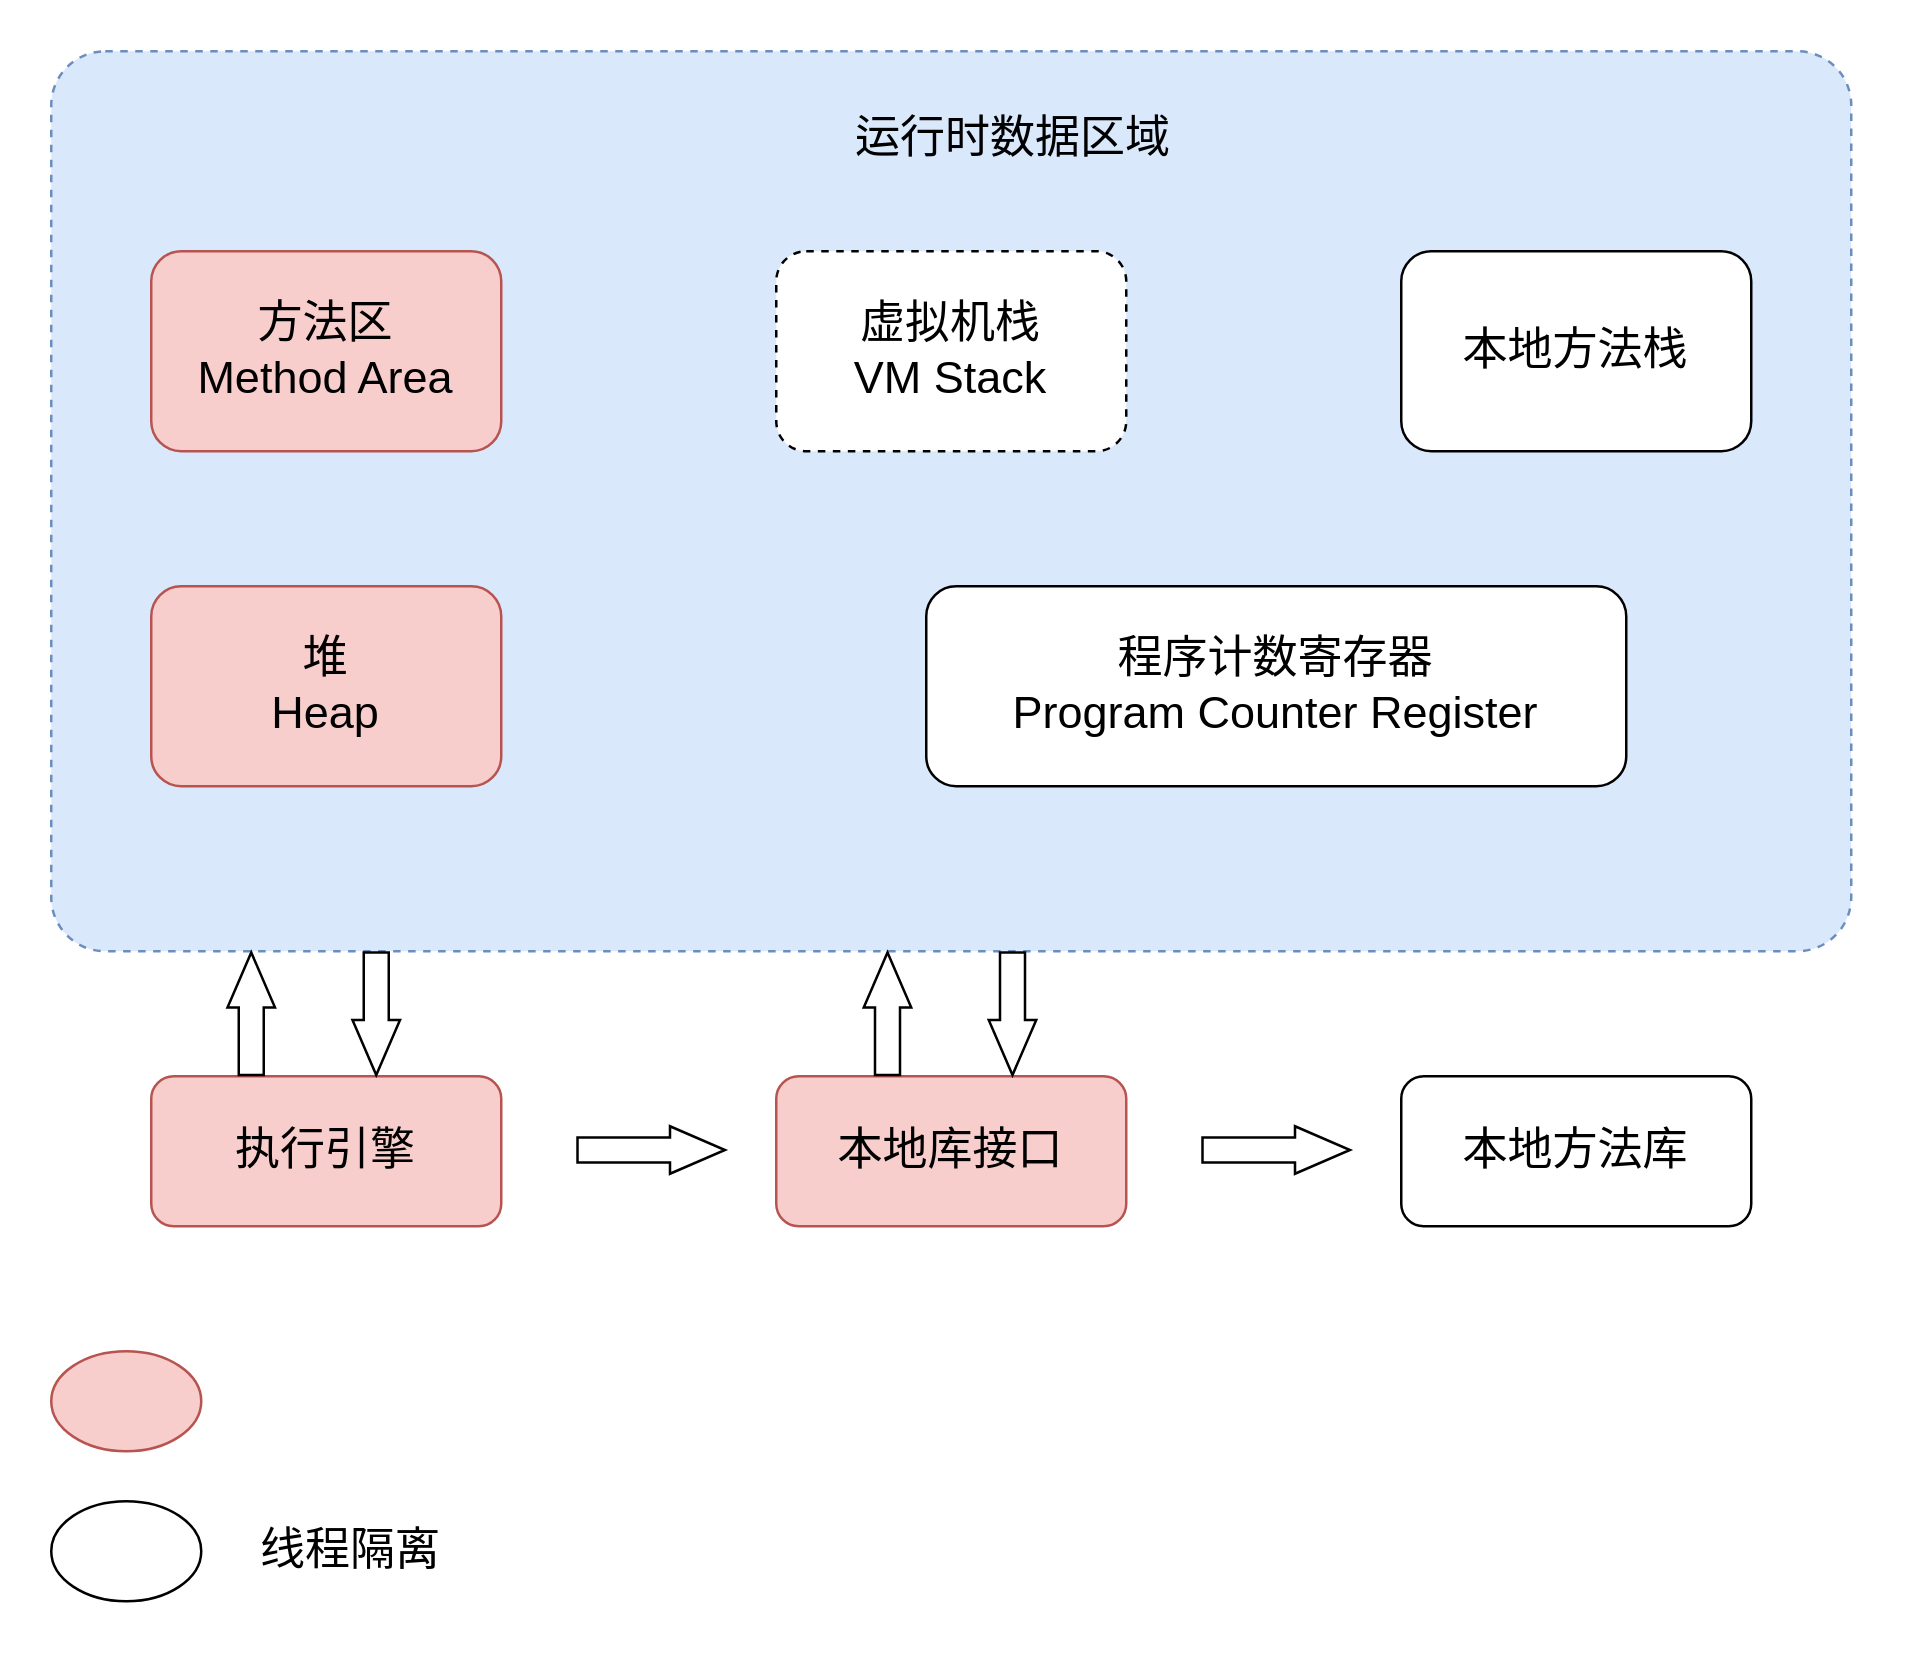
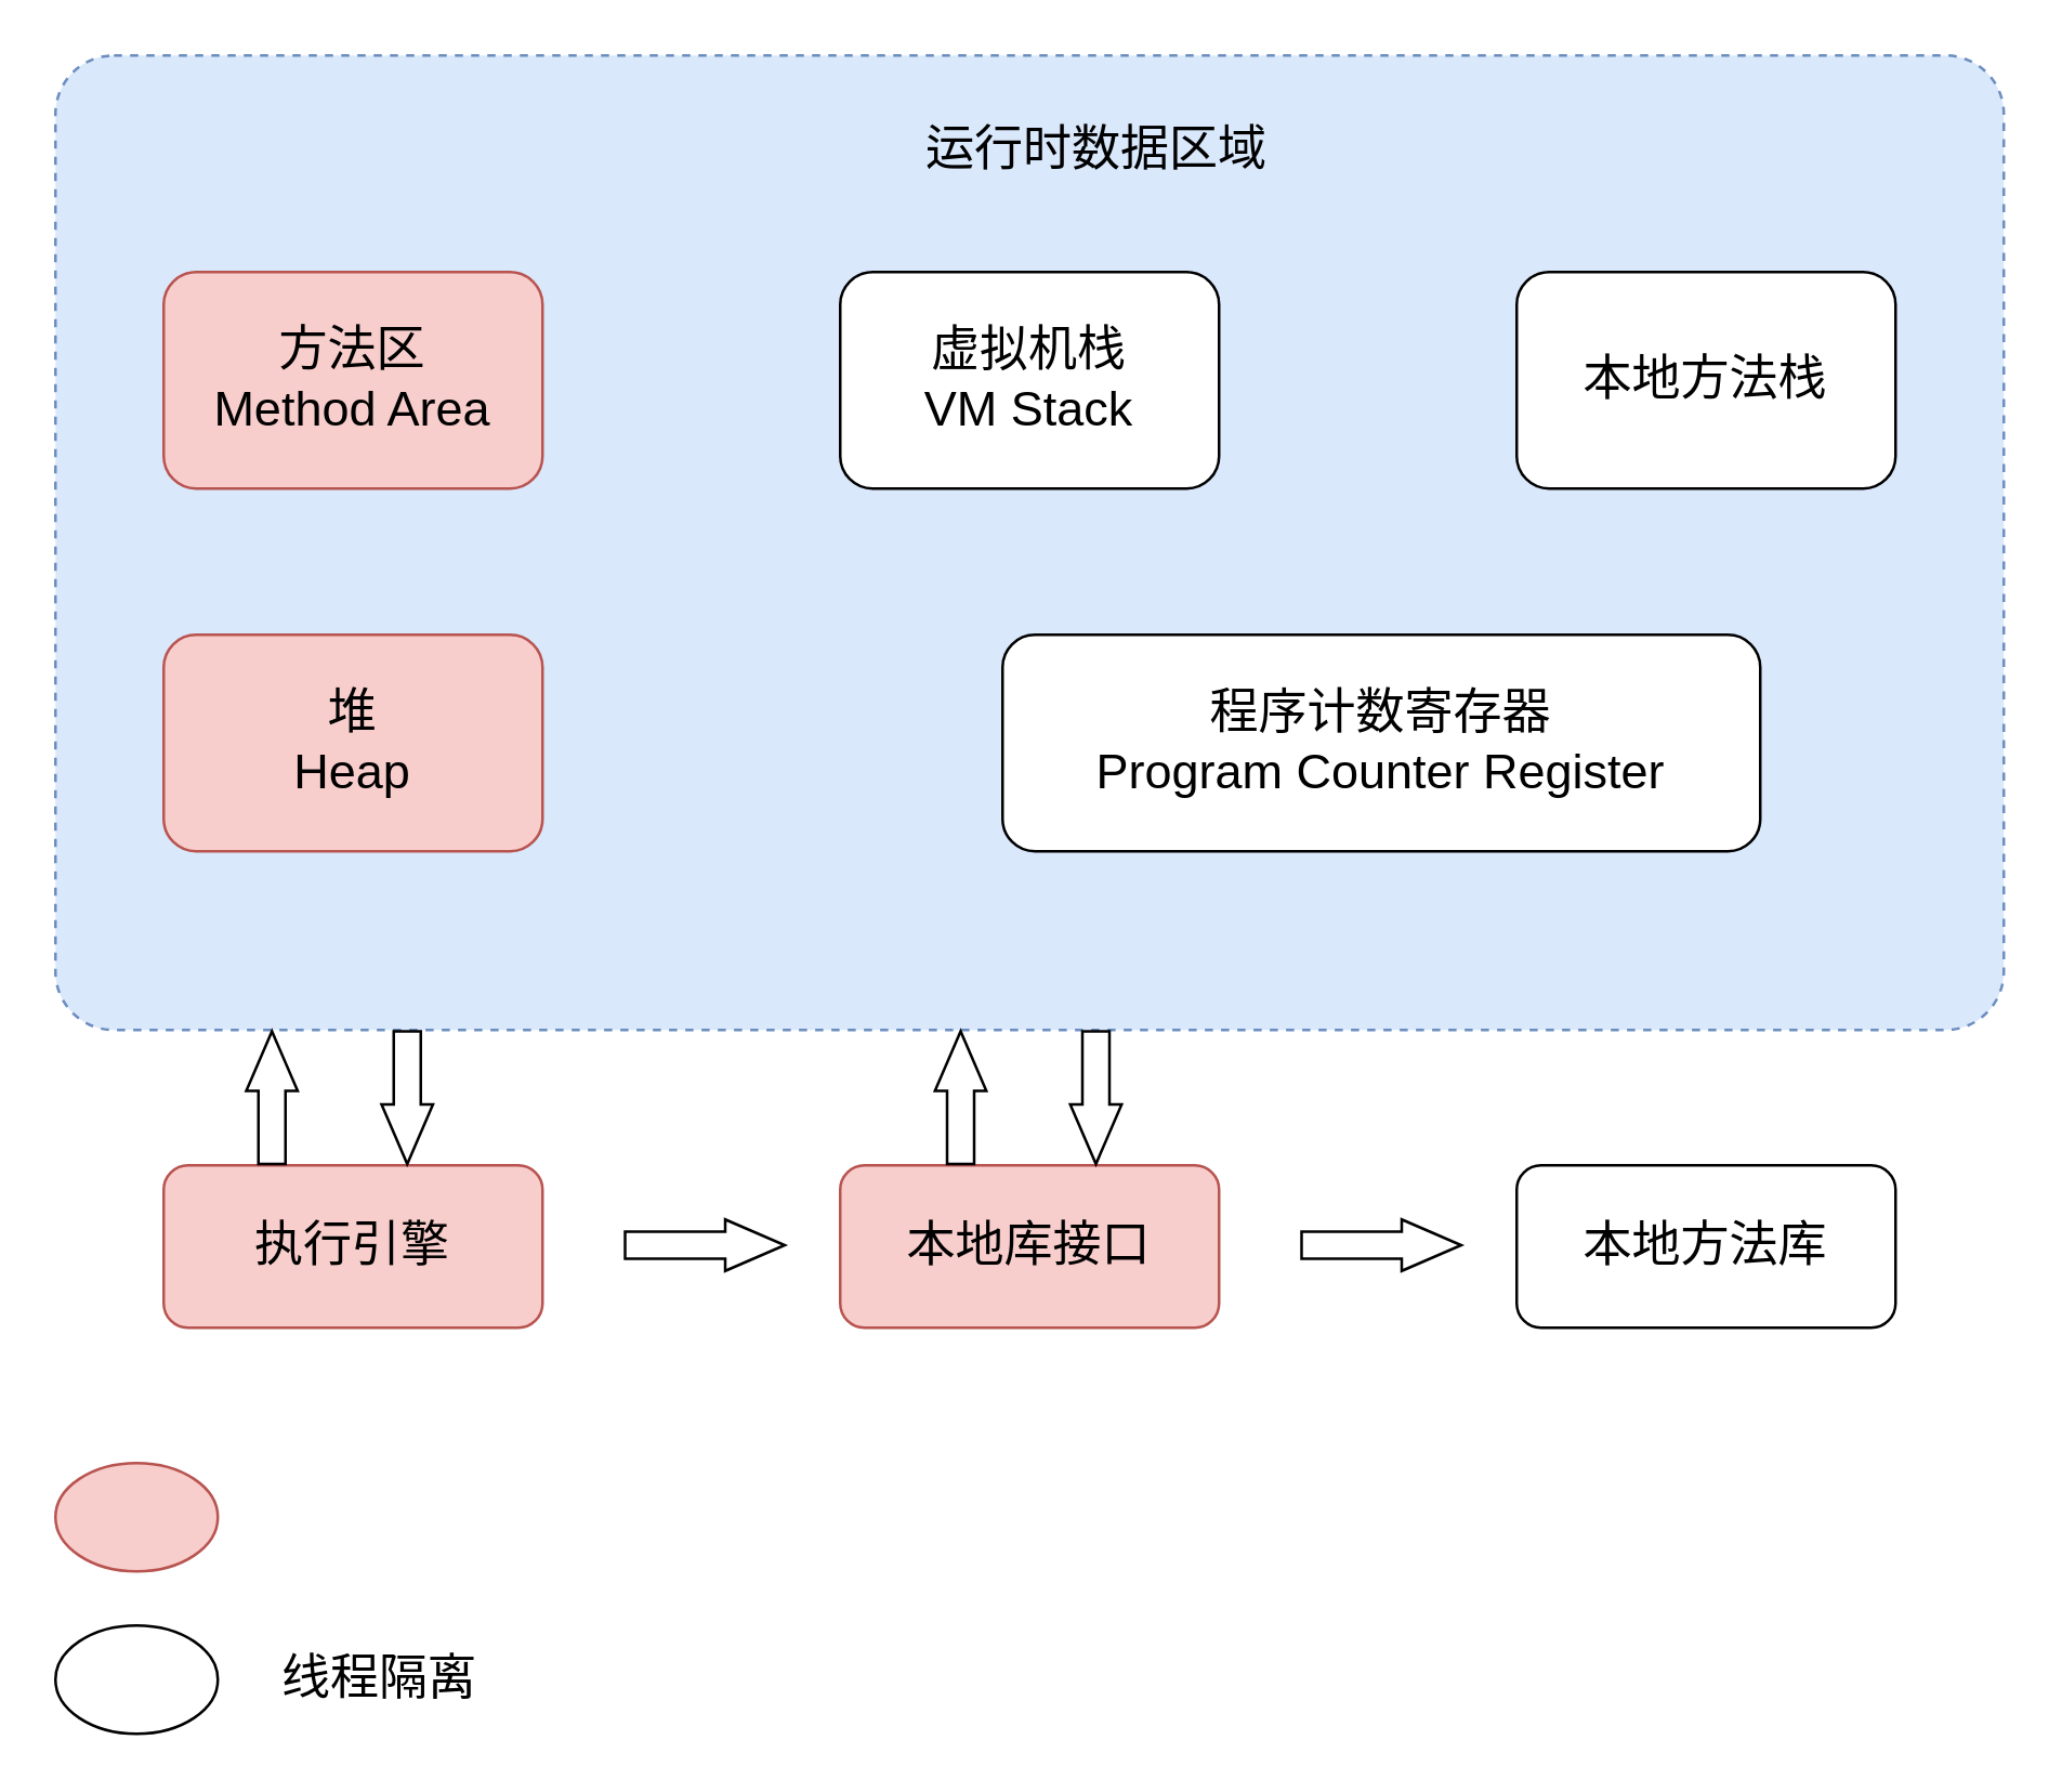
- <mxCell id="6" value="虚拟机栈&lt;br&gt;VM Stack" style="rounded=1;whiteSpace=wrap;html=1;fontSize=18;dashed=1;" vertex="1" parent="1"><mxGeometry x="310" y="100" width="140" height="80" as="geometry" /></mxCell>
+ <mxCell id="6" value="虚拟机栈&lt;br&gt;VM Stack" style="rounded=1;whiteSpace=wrap;html=1;fontSize=18;" vertex="1" parent="1"><mxGeometry x="310" y="100" width="140" height="80" as="geometry" /></mxCell>
